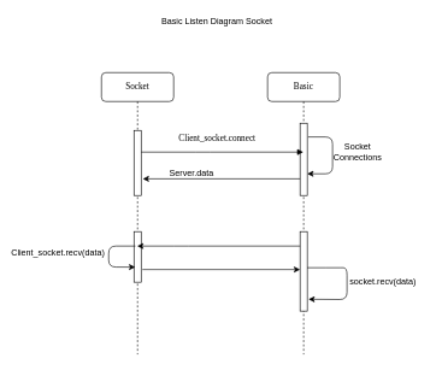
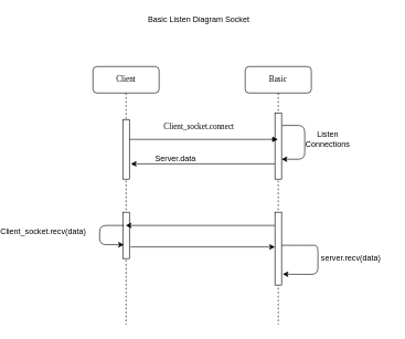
- <mxCell id="7" value="Socket" style="shape=umlLifeline;perimeter=lifelinePerimeter;whiteSpace=wrap;html=1;container=1;collapsible=0;recursiveResize=0;outlineConnect=0;rounded=1;shadow=0;comic=0;labelBackgroundColor=none;strokeWidth=1;fontFamily=Verdana;fontSize=12;align=center;" parent="1" vertex="1"><mxGeometry x="140" y="100" width="100" height="390" as="geometry" /></mxCell>
+ <mxCell id="7" value="Client" style="shape=umlLifeline;perimeter=lifelinePerimeter;whiteSpace=wrap;html=1;container=1;collapsible=0;recursiveResize=0;outlineConnect=0;rounded=1;shadow=0;comic=0;labelBackgroundColor=none;strokeWidth=1;fontFamily=Verdana;fontSize=12;align=center;" parent="1" vertex="1"><mxGeometry x="140" y="100" width="100" height="390" as="geometry" /></mxCell>
- <mxCell id="12" value="Socket Connections" style="text;html=1;strokeColor=none;fillColor=none;align=center;verticalAlign=middle;whiteSpace=wrap;rounded=0;" vertex="1" parent="1"><mxGeometry x="450" y="200" width="90" height="20" as="geometry" /></mxCell>
+ <mxCell id="12" value="Listen Connections" style="text;html=1;strokeColor=none;fillColor=none;align=center;verticalAlign=middle;whiteSpace=wrap;rounded=0;" vertex="1" parent="1"><mxGeometry x="450" y="200" width="90" height="20" as="geometry" /></mxCell>
- <mxCell id="16" value="Client_socket.recv(data)" style="text;html=1;strokeColor=none;fillColor=none;align=center;verticalAlign=middle;whiteSpace=wrap;rounded=0;" vertex="1" parent="1"><mxGeometry x="20" y="340" width="120" height="20" as="geometry" /></mxCell>
+ <mxCell id="16" value="Client_socket.recv(data)" style="text;html=1;strokeColor=none;fillColor=none;align=center;verticalAlign=middle;whiteSpace=wrap;rounded=0;" vertex="1" parent="1"><mxGeometry x="5" y="340" width="120" height="20" as="geometry" /></mxCell>
- <mxCell id="17" value="socket.recv(data)" style="text;html=1;strokeColor=none;fillColor=none;align=center;verticalAlign=middle;whiteSpace=wrap;rounded=0;" vertex="1" parent="1"><mxGeometry x="470" y="380" width="120" height="20" as="geometry" /></mxCell>
+ <mxCell id="17" value="server.recv(data)" style="text;html=1;strokeColor=none;fillColor=none;align=center;verticalAlign=middle;whiteSpace=wrap;rounded=0;" vertex="1" parent="1"><mxGeometry x="470" y="380" width="120" height="20" as="geometry" /></mxCell>
